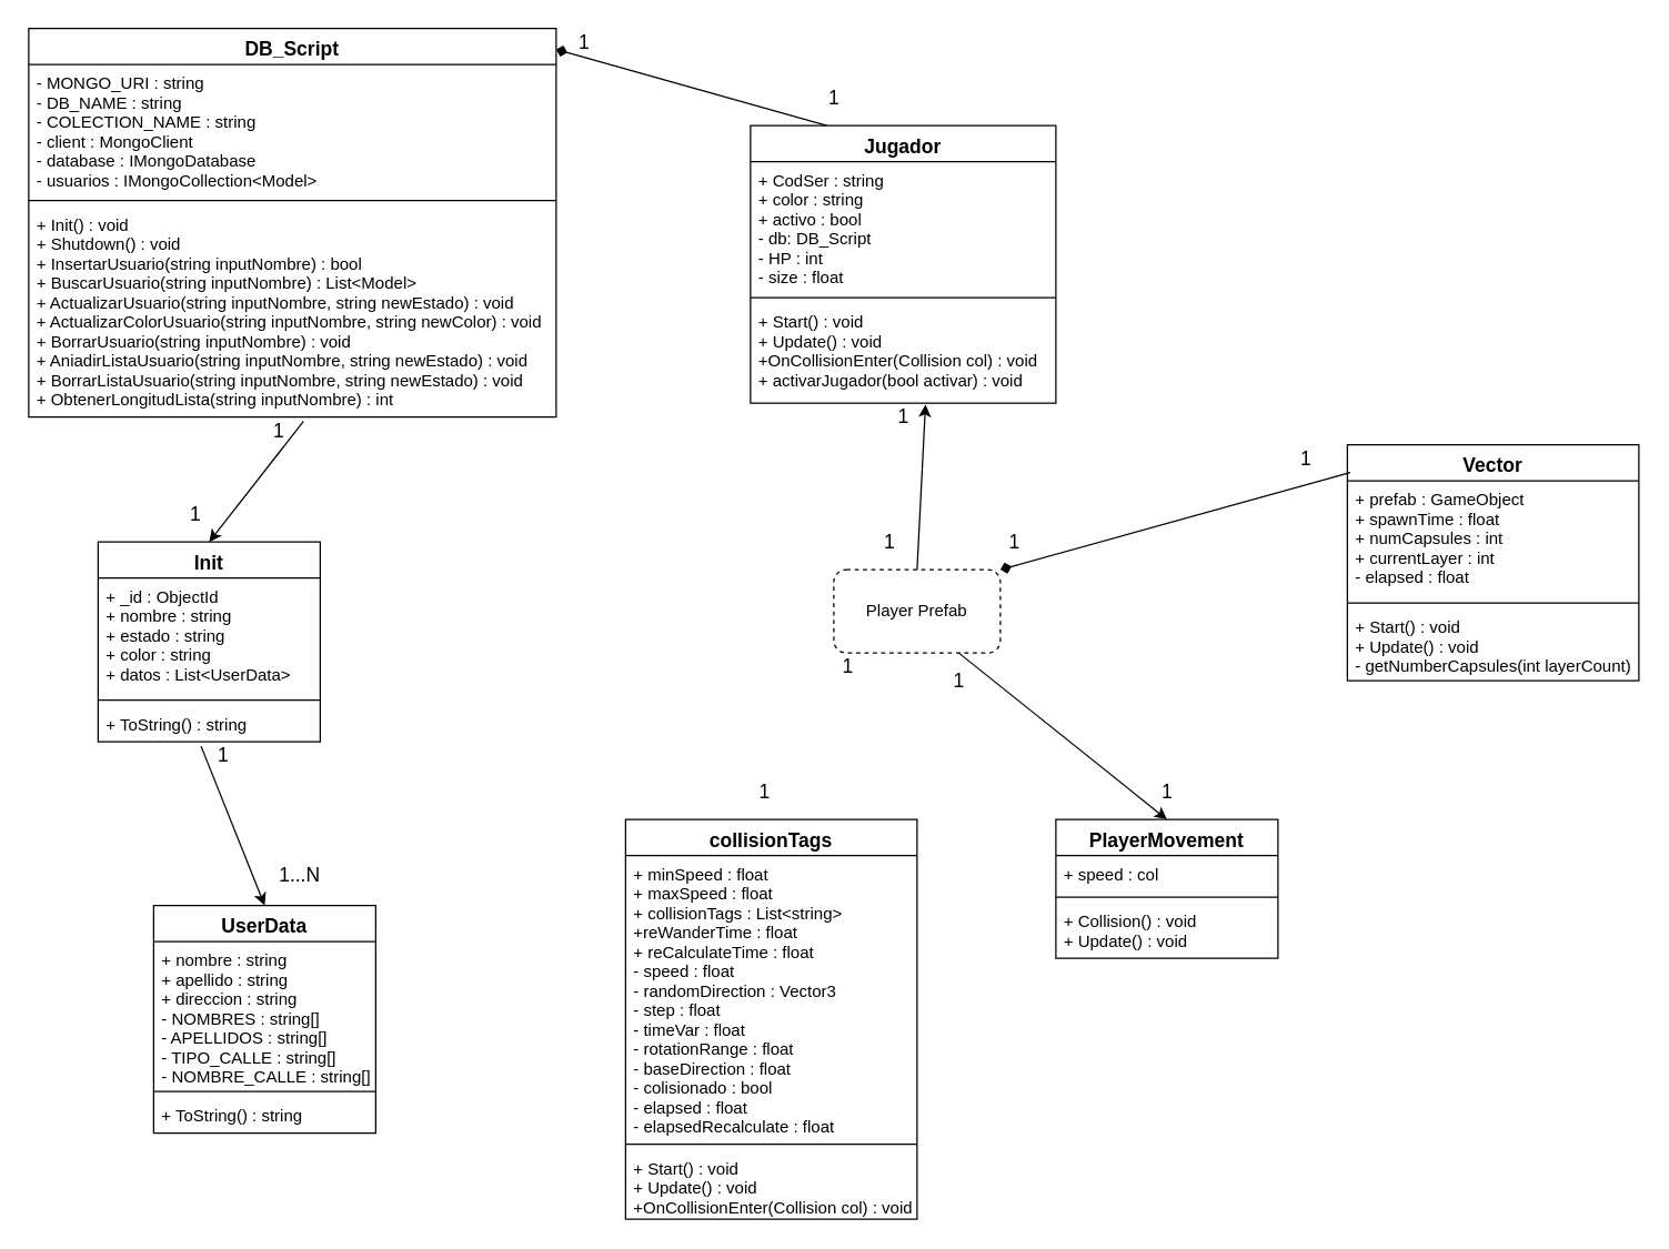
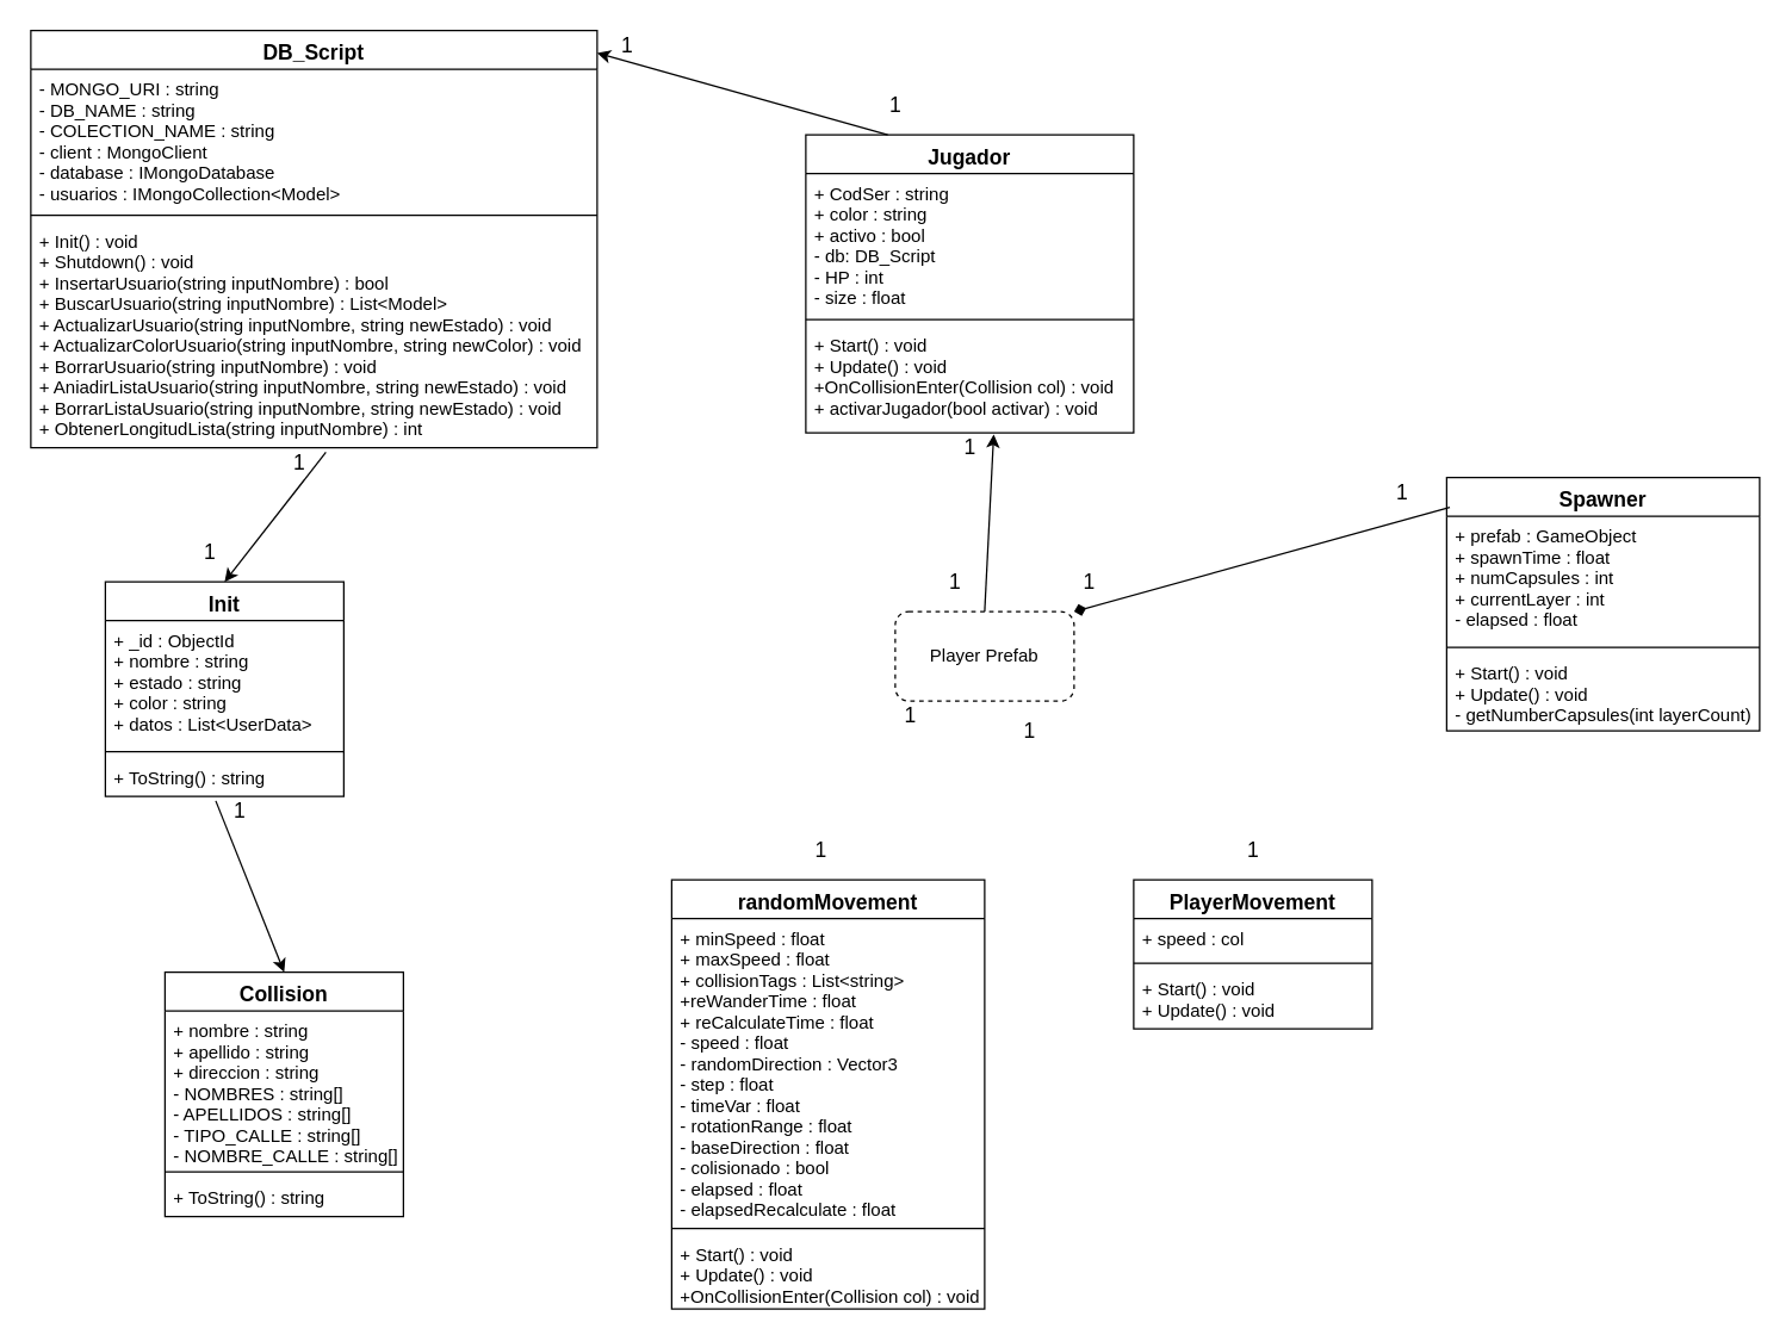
- <mxCell id="34" value="" style="endArrow=diamond;html=1;fontSize=14;entryX=1;entryY=0.054;entryDx=0;entryDy=0;exitX=0.25;exitY=0;exitDx=0;exitDy=0;entryPerimeter=0;" edge="1" parent="1" source="3" target="7"><mxGeometry width="50" height="50" relative="1" as="geometry"><mxPoint x="410" y="130" as="sourcePoint" /><mxPoint x="460" y="80" as="targetPoint" /></mxGeometry></mxCell>
+ <mxCell id="34" value="" style="endArrow=classic;html=1;fontSize=14;entryX=1;entryY=0.054;entryDx=0;entryDy=0;exitX=0.25;exitY=0;exitDx=0;exitDy=0;entryPerimeter=0;" edge="1" parent="1" source="3" target="7"><mxGeometry width="50" height="50" relative="1" as="geometry"><mxPoint x="410" y="130" as="sourcePoint" /><mxPoint x="460" y="80" as="targetPoint" /></mxGeometry></mxCell>
- <mxCell id="19" value="Vector" style="swimlane;fontStyle=1;align=center;verticalAlign=top;childLayout=stackLayout;horizontal=1;startSize=26;horizontalStack=0;resizeParent=1;resizeParentMax=0;resizeLast=0;collapsible=1;marginBottom=0;shadow=0;fontSize=14;" vertex="1" parent="1"><mxGeometry x="970" y="320" width="210" height="170" as="geometry" /></mxCell>
+ <mxCell id="19" value="Spawner" style="swimlane;fontStyle=1;align=center;verticalAlign=top;childLayout=stackLayout;horizontal=1;startSize=26;horizontalStack=0;resizeParent=1;resizeParentMax=0;resizeLast=0;collapsible=1;marginBottom=0;shadow=0;fontSize=14;" vertex="1" parent="1"><mxGeometry x="970" y="320" width="210" height="170" as="geometry" /></mxCell>
- <mxCell id="31" value="" style="endArrow=classic;html=1;fontSize=14;entryX=0.5;entryY=0;entryDx=0;entryDy=0;exitX=0.75;exitY=1;exitDx=0;exitDy=0;" edge="1" parent="1" source="2" target="27"><mxGeometry width="50" height="50" relative="1" as="geometry"><mxPoint x="830" y="560" as="sourcePoint" /><mxPoint x="710" y="520" as="targetPoint" /></mxGeometry></mxCell>
- <mxCell id="23" value="collisionTags" style="swimlane;fontStyle=1;align=center;verticalAlign=top;childLayout=stackLayout;horizontal=1;startSize=26;horizontalStack=0;resizeParent=1;resizeParentMax=0;resizeLast=0;collapsible=1;marginBottom=0;shadow=0;fontSize=14;" vertex="1" parent="1"><mxGeometry x="450" y="590" width="210" height="288" as="geometry" /></mxCell>
+ <mxCell id="23" value="randomMovement" style="swimlane;fontStyle=1;align=center;verticalAlign=top;childLayout=stackLayout;horizontal=1;startSize=26;horizontalStack=0;resizeParent=1;resizeParentMax=0;resizeLast=0;collapsible=1;marginBottom=0;shadow=0;fontSize=14;" vertex="1" parent="1"><mxGeometry x="450" y="590" width="210" height="288" as="geometry" /></mxCell>
- <mxCell id="50" value="1...N" style="text;html=1;align=center;verticalAlign=middle;resizable=0;points=[];autosize=1;fontSize=14;" vertex="1" parent="1"><mxGeometry x="190" y="620" width="50" height="20" as="geometry" /></mxCell>
- <mxCell id="30" value="+ Collision() : void&#10;+ Update() : void" style="text;strokeColor=none;fillColor=none;align=left;verticalAlign=top;spacingLeft=4;spacingRight=4;overflow=hidden;rotatable=0;points=[[0,0.5],[1,0.5]];portConstraint=eastwest;" vertex="1" parent="27"><mxGeometry y="60" width="160" height="40" as="geometry" /></mxCell>
+ <mxCell id="30" value="+ Start() : void&#10;+ Update() : void" style="text;strokeColor=none;fillColor=none;align=left;verticalAlign=top;spacingLeft=4;spacingRight=4;overflow=hidden;rotatable=0;points=[[0,0.5],[1,0.5]];portConstraint=eastwest;" vertex="1" parent="27"><mxGeometry y="60" width="160" height="40" as="geometry" /></mxCell>
- <mxCell id="15" value="UserData" style="swimlane;fontStyle=1;align=center;verticalAlign=top;childLayout=stackLayout;horizontal=1;startSize=26;horizontalStack=0;resizeParent=1;resizeParentMax=0;resizeLast=0;collapsible=1;marginBottom=0;shadow=0;fontSize=14;" vertex="1" parent="1"><mxGeometry x="110" y="652" width="160" height="164" as="geometry" /></mxCell>
+ <mxCell id="15" value="Collision" style="swimlane;fontStyle=1;align=center;verticalAlign=top;childLayout=stackLayout;horizontal=1;startSize=26;horizontalStack=0;resizeParent=1;resizeParentMax=0;resizeLast=0;collapsible=1;marginBottom=0;shadow=0;fontSize=14;" vertex="1" parent="1"><mxGeometry x="110" y="652" width="160" height="164" as="geometry" /></mxCell>
